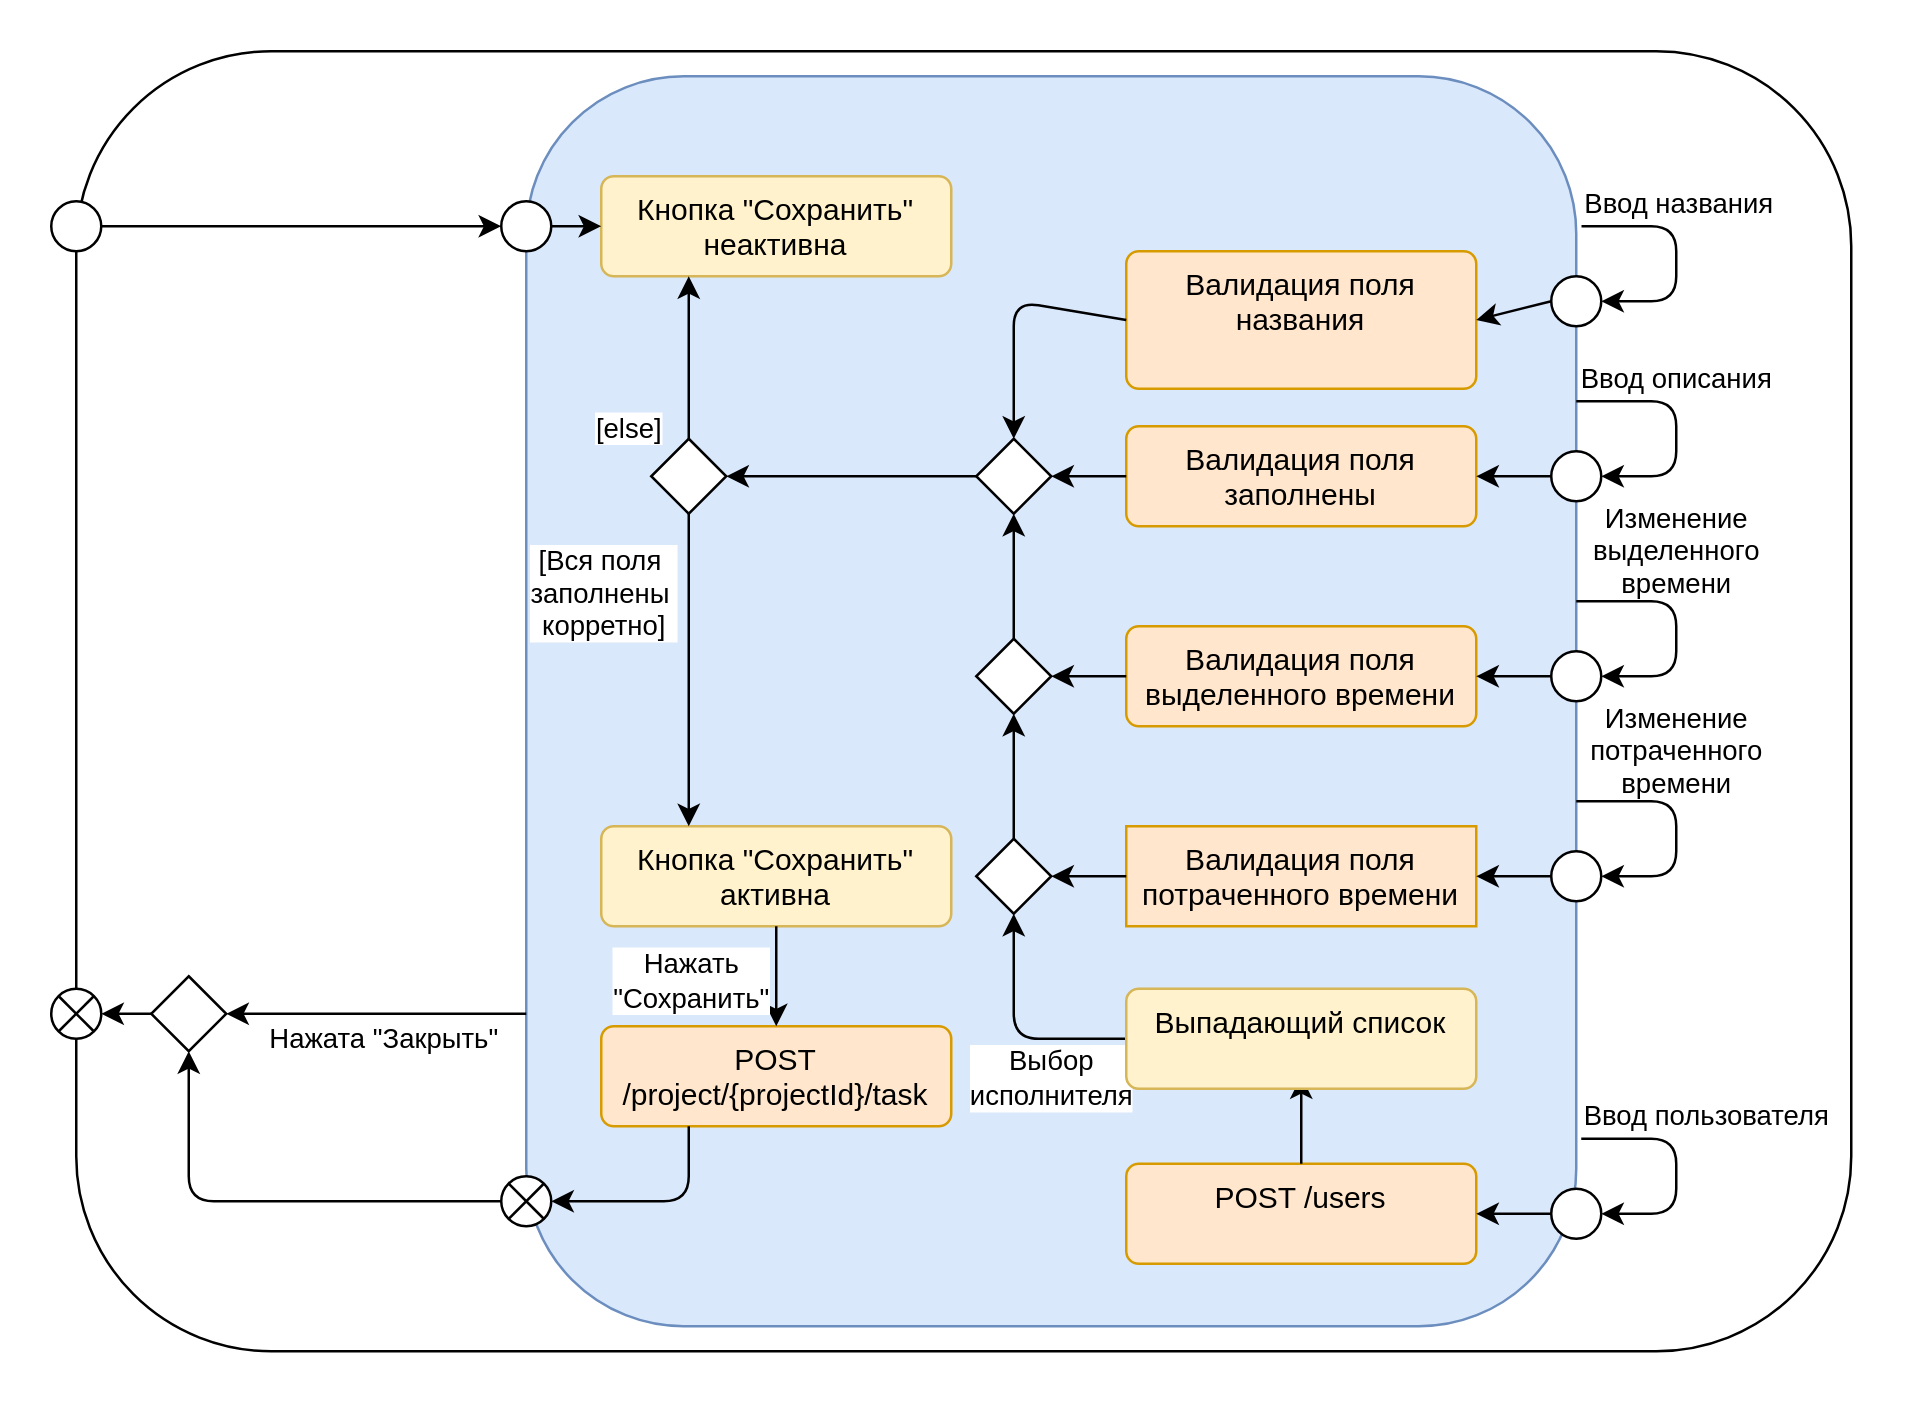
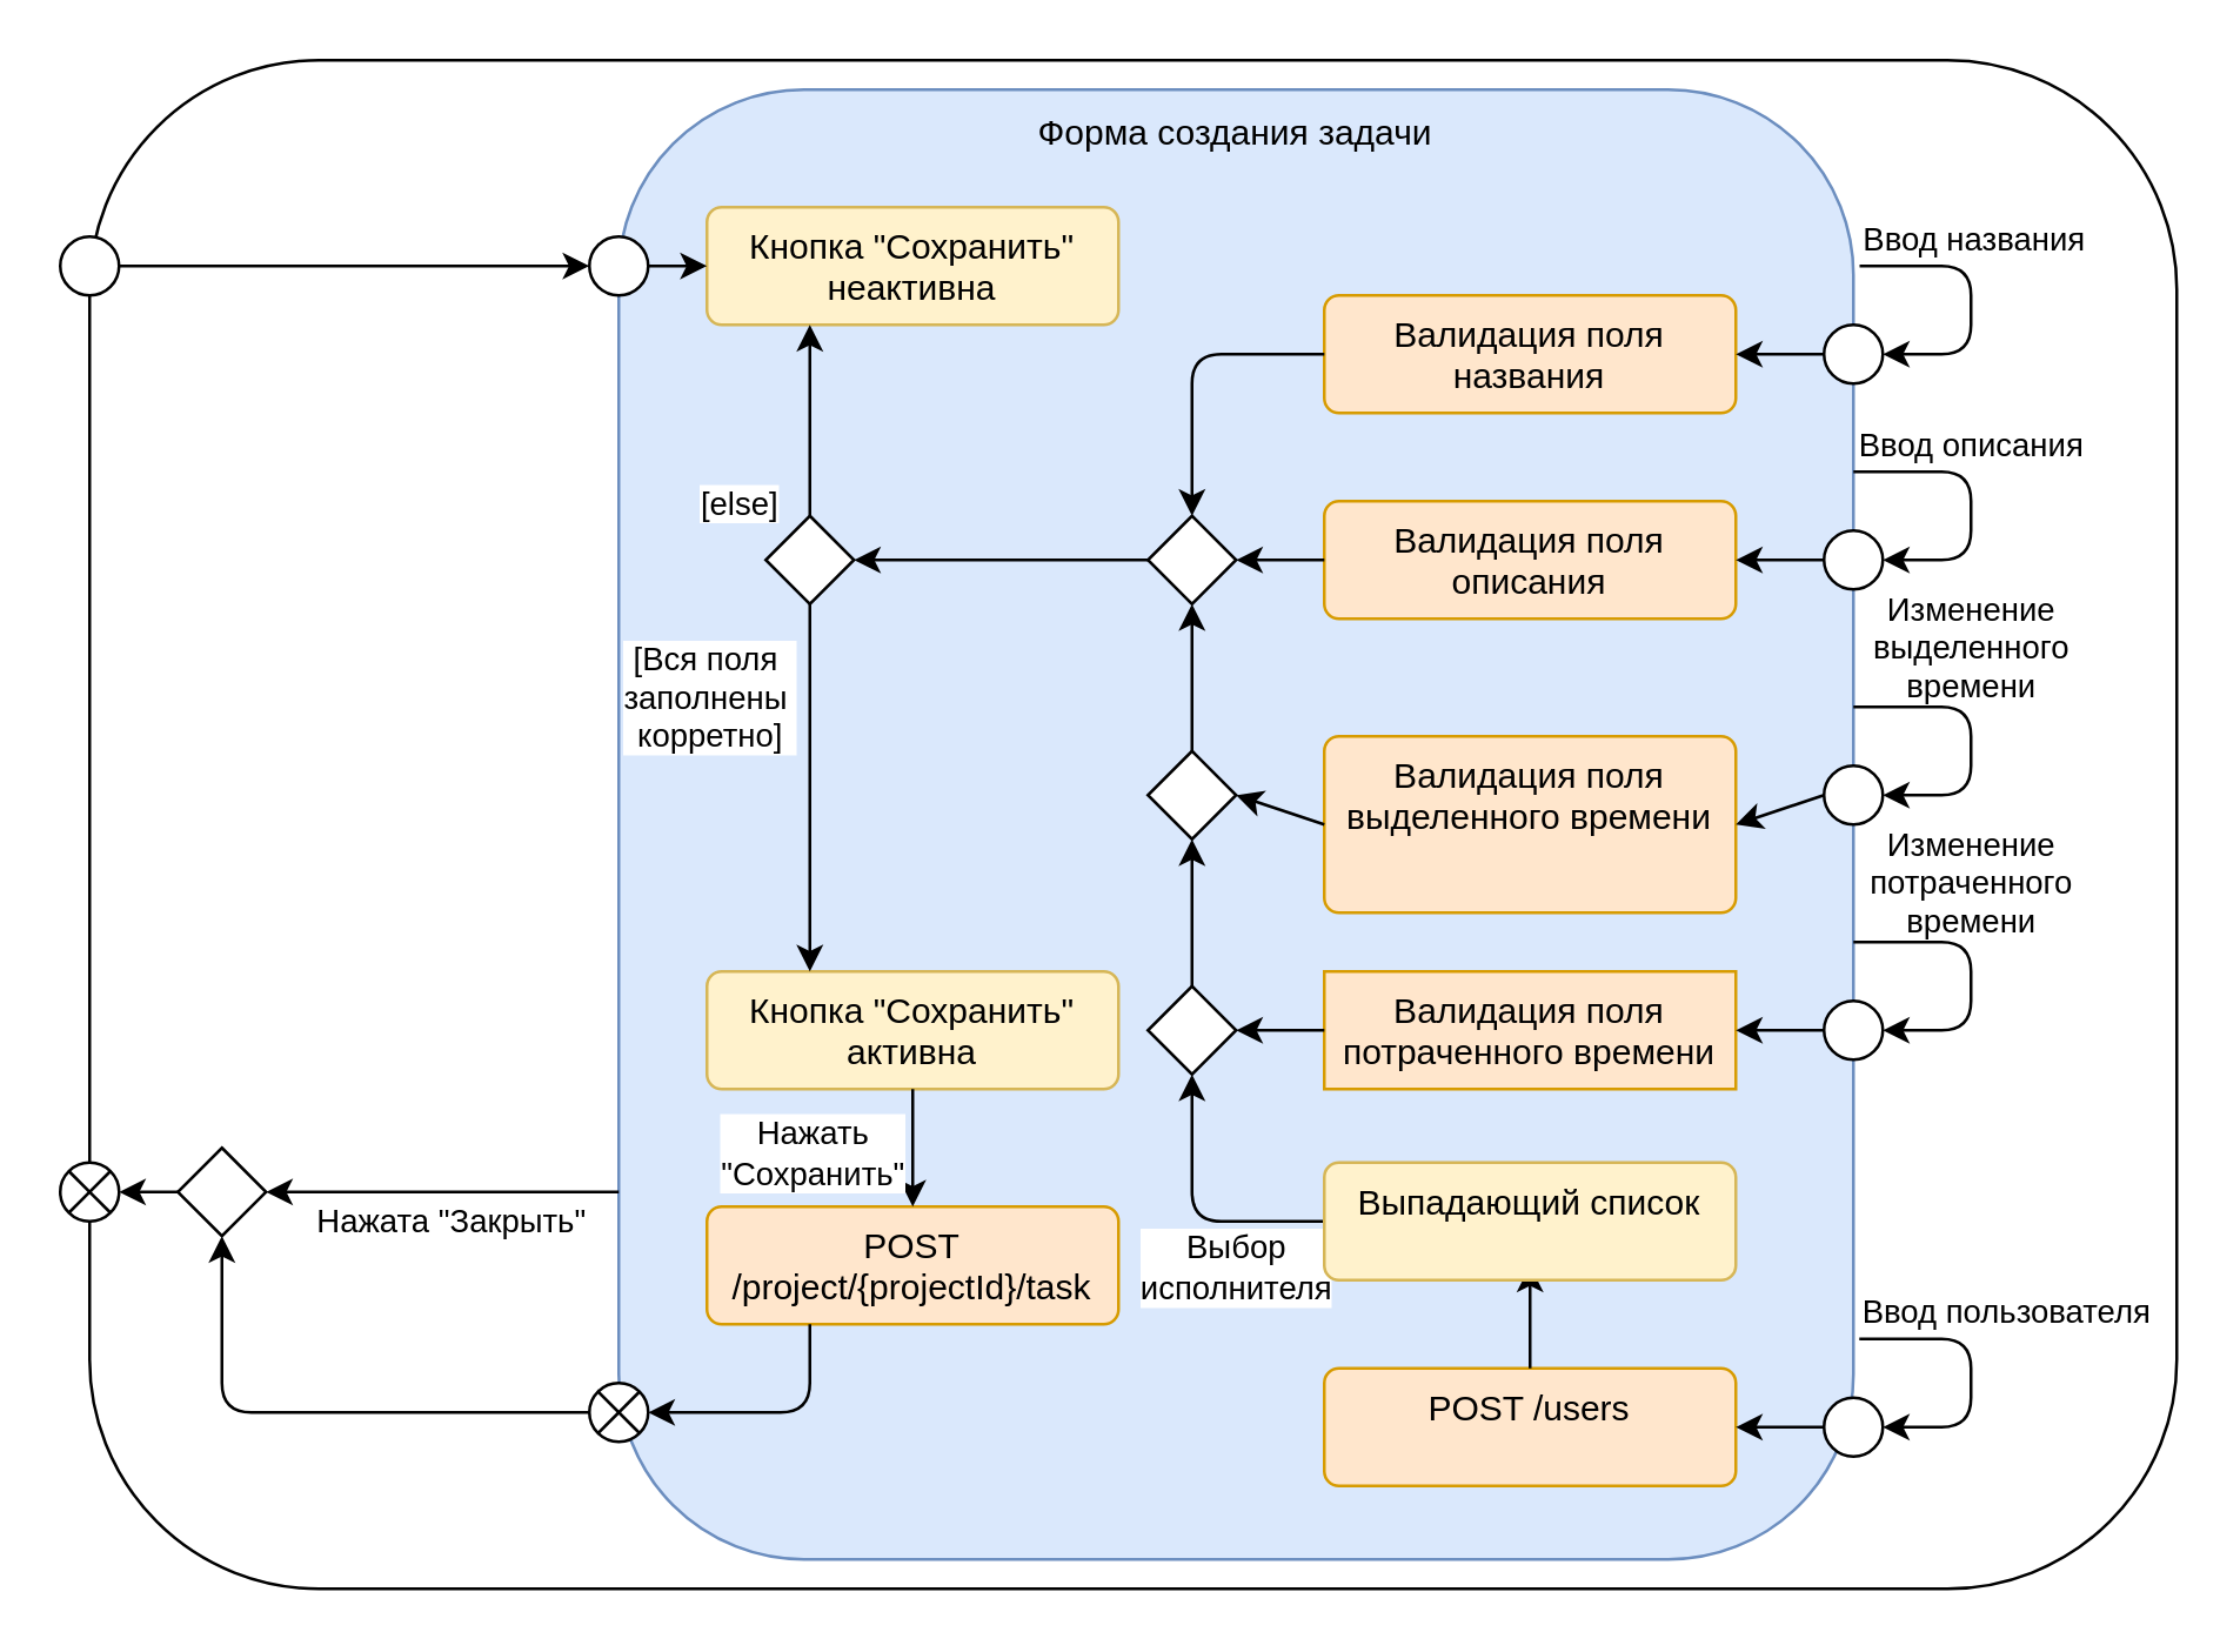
+ <mxCell id="12" value="Форма создания задачи" style="text;html=1;align=center;verticalAlign=middle;whiteSpace=wrap;rounded=0;" parent="1" vertex="1"><mxGeometry x="350" y="30" width="140" height="30" as="geometry" /></mxCell>
- <mxCell id="27" value="Валидация поля&lt;div&gt;названия&lt;/div&gt;" style="html=1;align=center;verticalAlign=top;rounded=1;absoluteArcSize=1;arcSize=10;dashed=0;whiteSpace=wrap;fillColor=#ffe6cc;strokeColor=#d79b00;" parent="1" vertex="1"><mxGeometry x="450" y="100" width="140" height="55" as="geometry" /></mxCell>
+ <mxCell id="27" value="Валидация поля&lt;div&gt;названия&lt;/div&gt;" style="html=1;align=center;verticalAlign=top;rounded=1;absoluteArcSize=1;arcSize=10;dashed=0;whiteSpace=wrap;fillColor=#ffe6cc;strokeColor=#d79b00;" parent="1" vertex="1"><mxGeometry x="450" y="100" width="140" height="40" as="geometry" /></mxCell>
- <mxCell id="34" value="Валидация поля&lt;div&gt;заполнены&lt;/div&gt;" style="html=1;align=center;verticalAlign=top;rounded=1;absoluteArcSize=1;arcSize=10;dashed=0;whiteSpace=wrap;fillColor=#ffe6cc;strokeColor=#d79b00;" parent="1" vertex="1"><mxGeometry x="450" y="170" width="140" height="40" as="geometry" /></mxCell>
+ <mxCell id="34" value="Валидация поля&lt;div&gt;описания&lt;/div&gt;" style="html=1;align=center;verticalAlign=top;rounded=1;absoluteArcSize=1;arcSize=10;dashed=0;whiteSpace=wrap;fillColor=#ffe6cc;strokeColor=#d79b00;" parent="1" vertex="1"><mxGeometry x="450" y="170" width="140" height="40" as="geometry" /></mxCell>
- <mxCell id="45" value="Валидация поля&lt;div&gt;выделенного времени&lt;/div&gt;" style="html=1;align=center;verticalAlign=top;rounded=1;absoluteArcSize=1;arcSize=10;dashed=0;whiteSpace=wrap;fillColor=#ffe6cc;strokeColor=#d79b00;" parent="1" vertex="1"><mxGeometry x="450" y="250" width="140" height="40" as="geometry" /></mxCell>
+ <mxCell id="45" value="Валидация поля&lt;div&gt;выделенного времени&lt;/div&gt;" style="html=1;align=center;verticalAlign=top;rounded=1;absoluteArcSize=1;arcSize=10;dashed=0;whiteSpace=wrap;fillColor=#ffe6cc;strokeColor=#d79b00;" parent="1" vertex="1"><mxGeometry x="450" y="250" width="140" height="60" as="geometry" /></mxCell>
